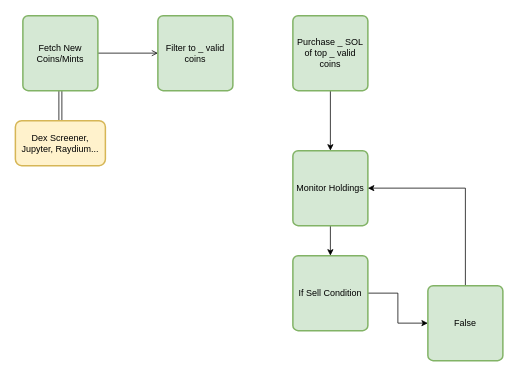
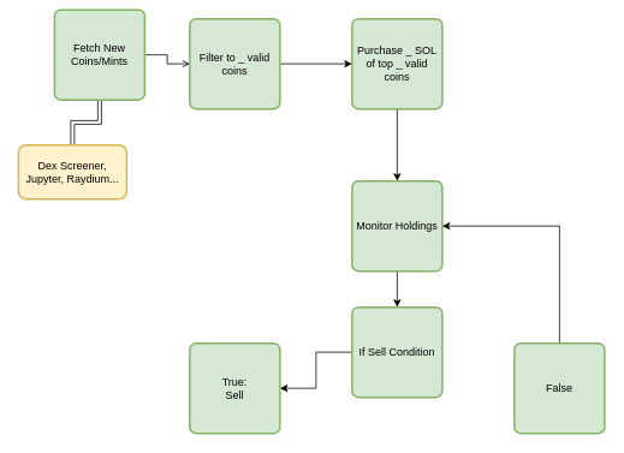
- <mxCell id="4" value="Fetch New Coins/Mints" style="rounded=1;whiteSpace=wrap;html=1;absoluteArcSize=1;arcSize=14;strokeWidth=2;fillColor=#d5e8d4;strokeColor=#82b366;" vertex="1" parent="1"><mxGeometry x="30" y="20" width="100" height="100" as="geometry" /></mxCell>
+ <mxCell id="4" value="Fetch New Coins/Mints" style="rounded=1;whiteSpace=wrap;html=1;absoluteArcSize=1;arcSize=14;strokeWidth=2;fillColor=#d5e8d4;strokeColor=#82b366;" vertex="1" parent="1"><mxGeometry x="60" y="10" width="100" height="100" as="geometry" /></mxCell>
+ <mxCell id="5" value="" style="edgeStyle=orthogonalEdgeStyle;rounded=0;orthogonalLoop=1;jettySize=auto;html=1;" edge="1" parent="1" source="6" target="8"><mxGeometry relative="1" as="geometry" /></mxCell>
- <mxCell id="12" value="" style="edgeStyle=orthogonalEdgeStyle;rounded=0;orthogonalLoop=1;jettySize=auto;html=1;" edge="1" parent="1" source="13" target="16"><mxGeometry relative="1" as="geometry" /></mxCell>
+ <mxCell id="14" value="True:&lt;br&gt;Sell" style="rounded=1;whiteSpace=wrap;html=1;absoluteArcSize=1;arcSize=14;strokeWidth=2;fillColor=#d5e8d4;strokeColor=#82b366;" vertex="1" parent="1"><mxGeometry x="210" y="380" width="100" height="100" as="geometry" /></mxCell>
+ <mxCell id="11" value="" style="edgeStyle=orthogonalEdgeStyle;rounded=0;orthogonalLoop=1;jettySize=auto;html=1;" edge="1" parent="1" source="13" target="14"><mxGeometry relative="1" as="geometry" /></mxCell>
